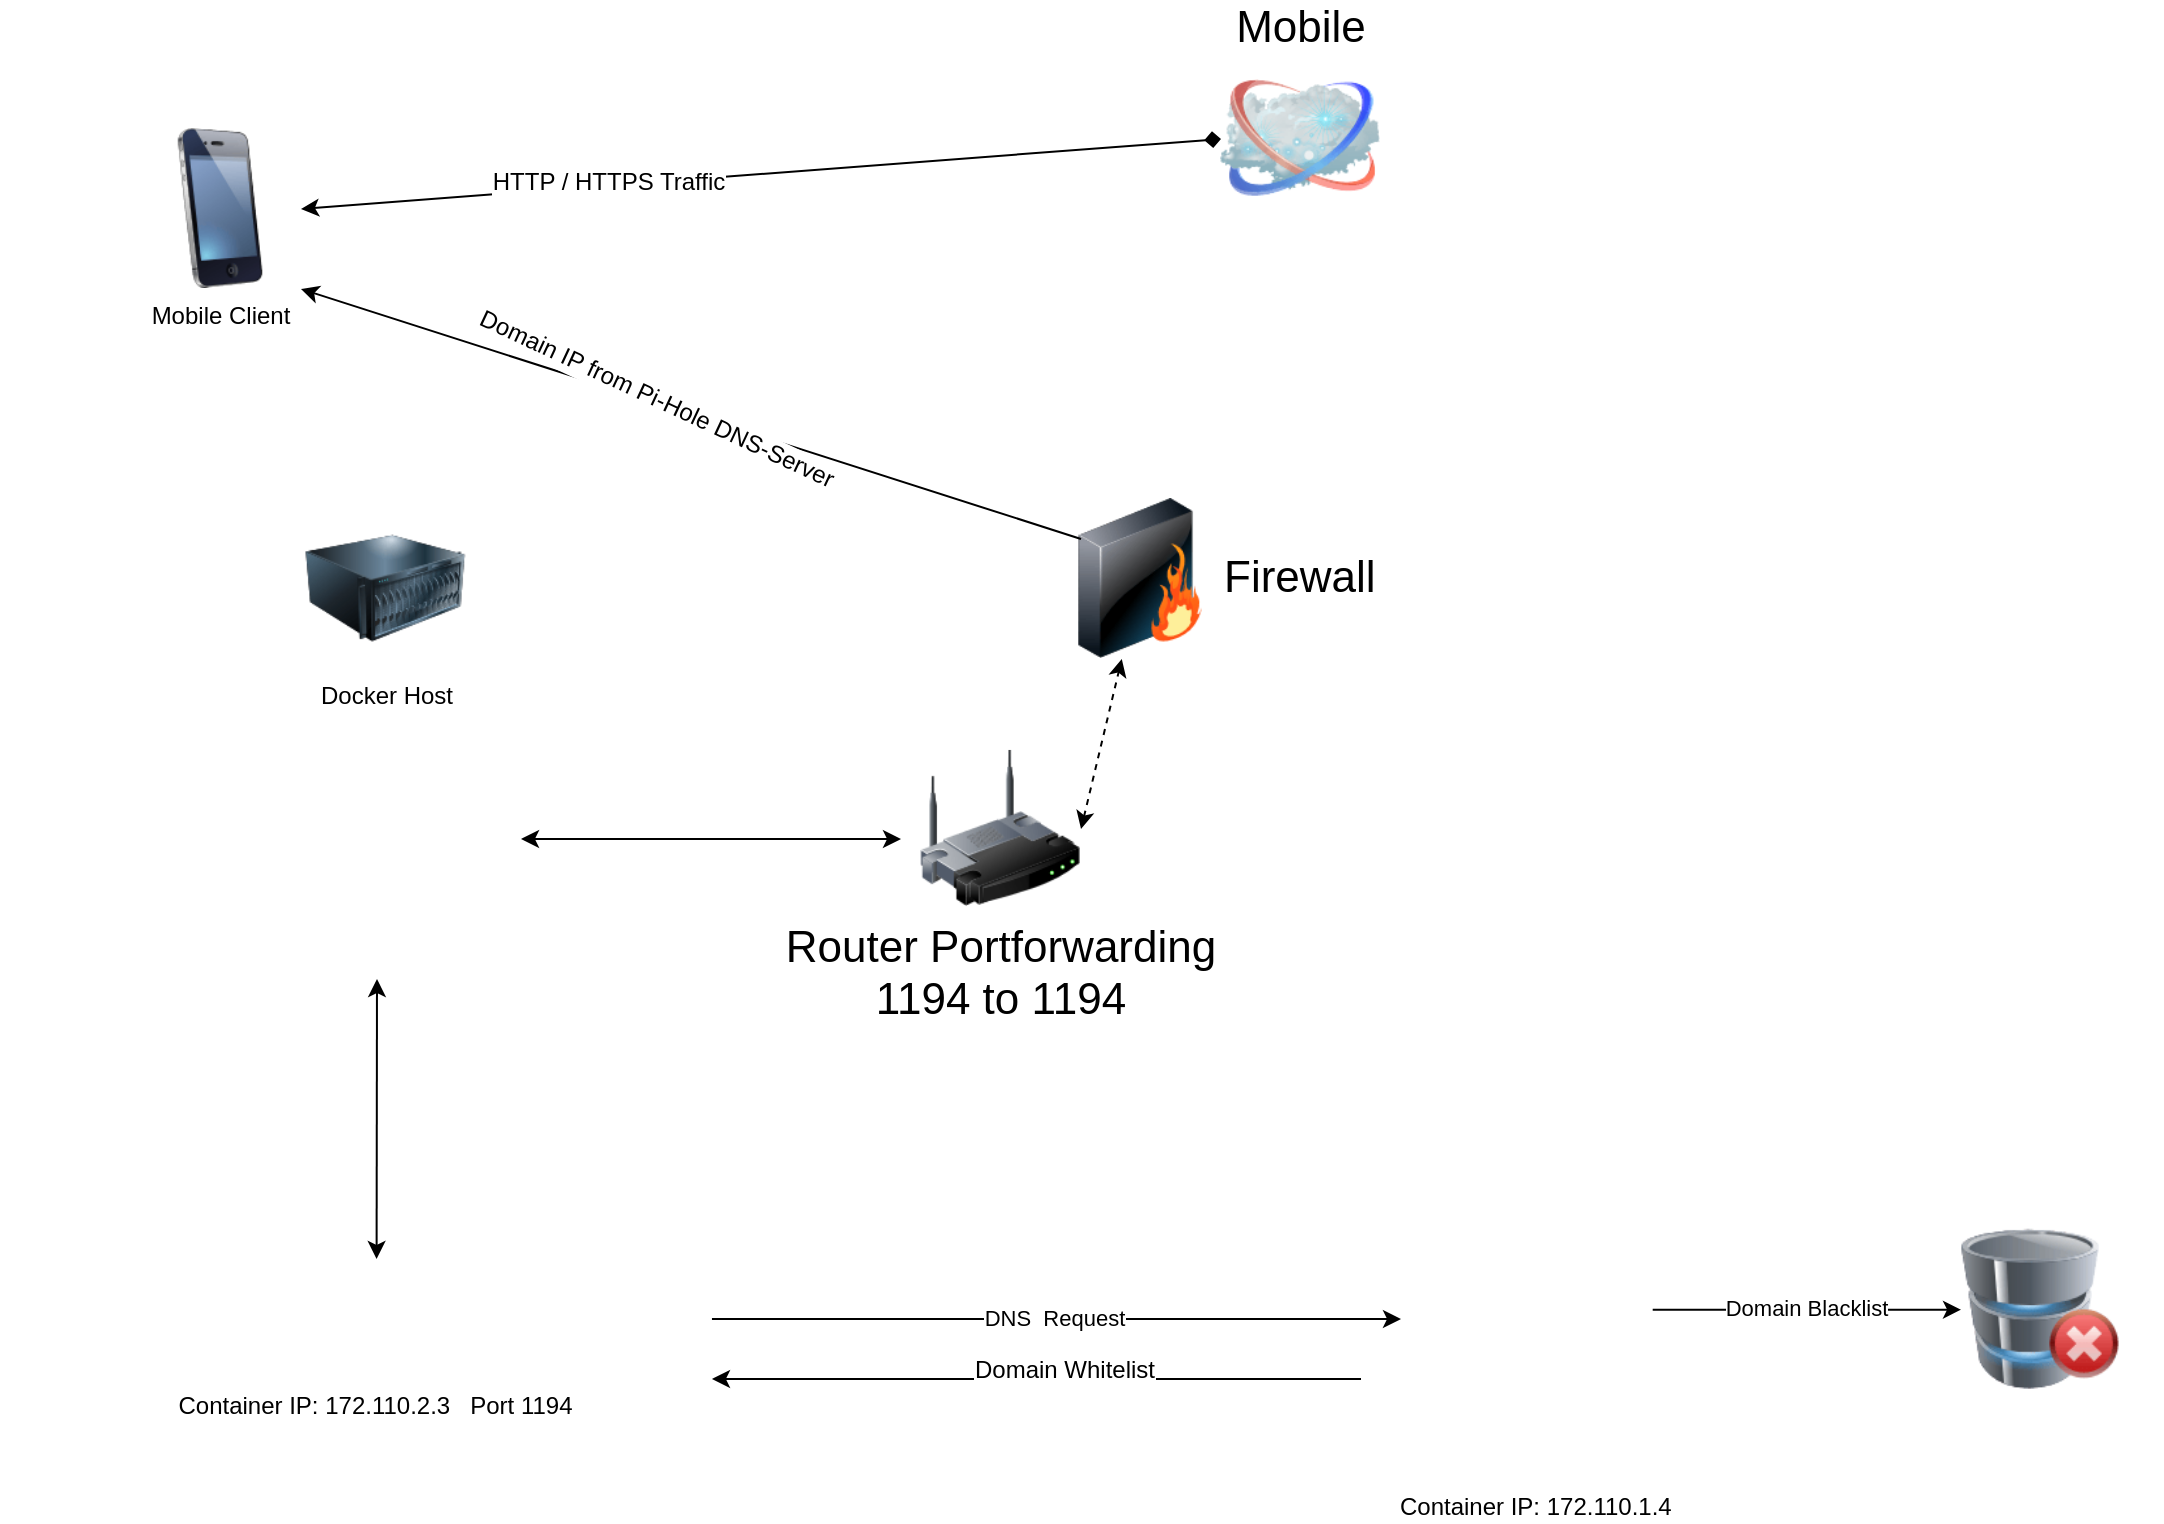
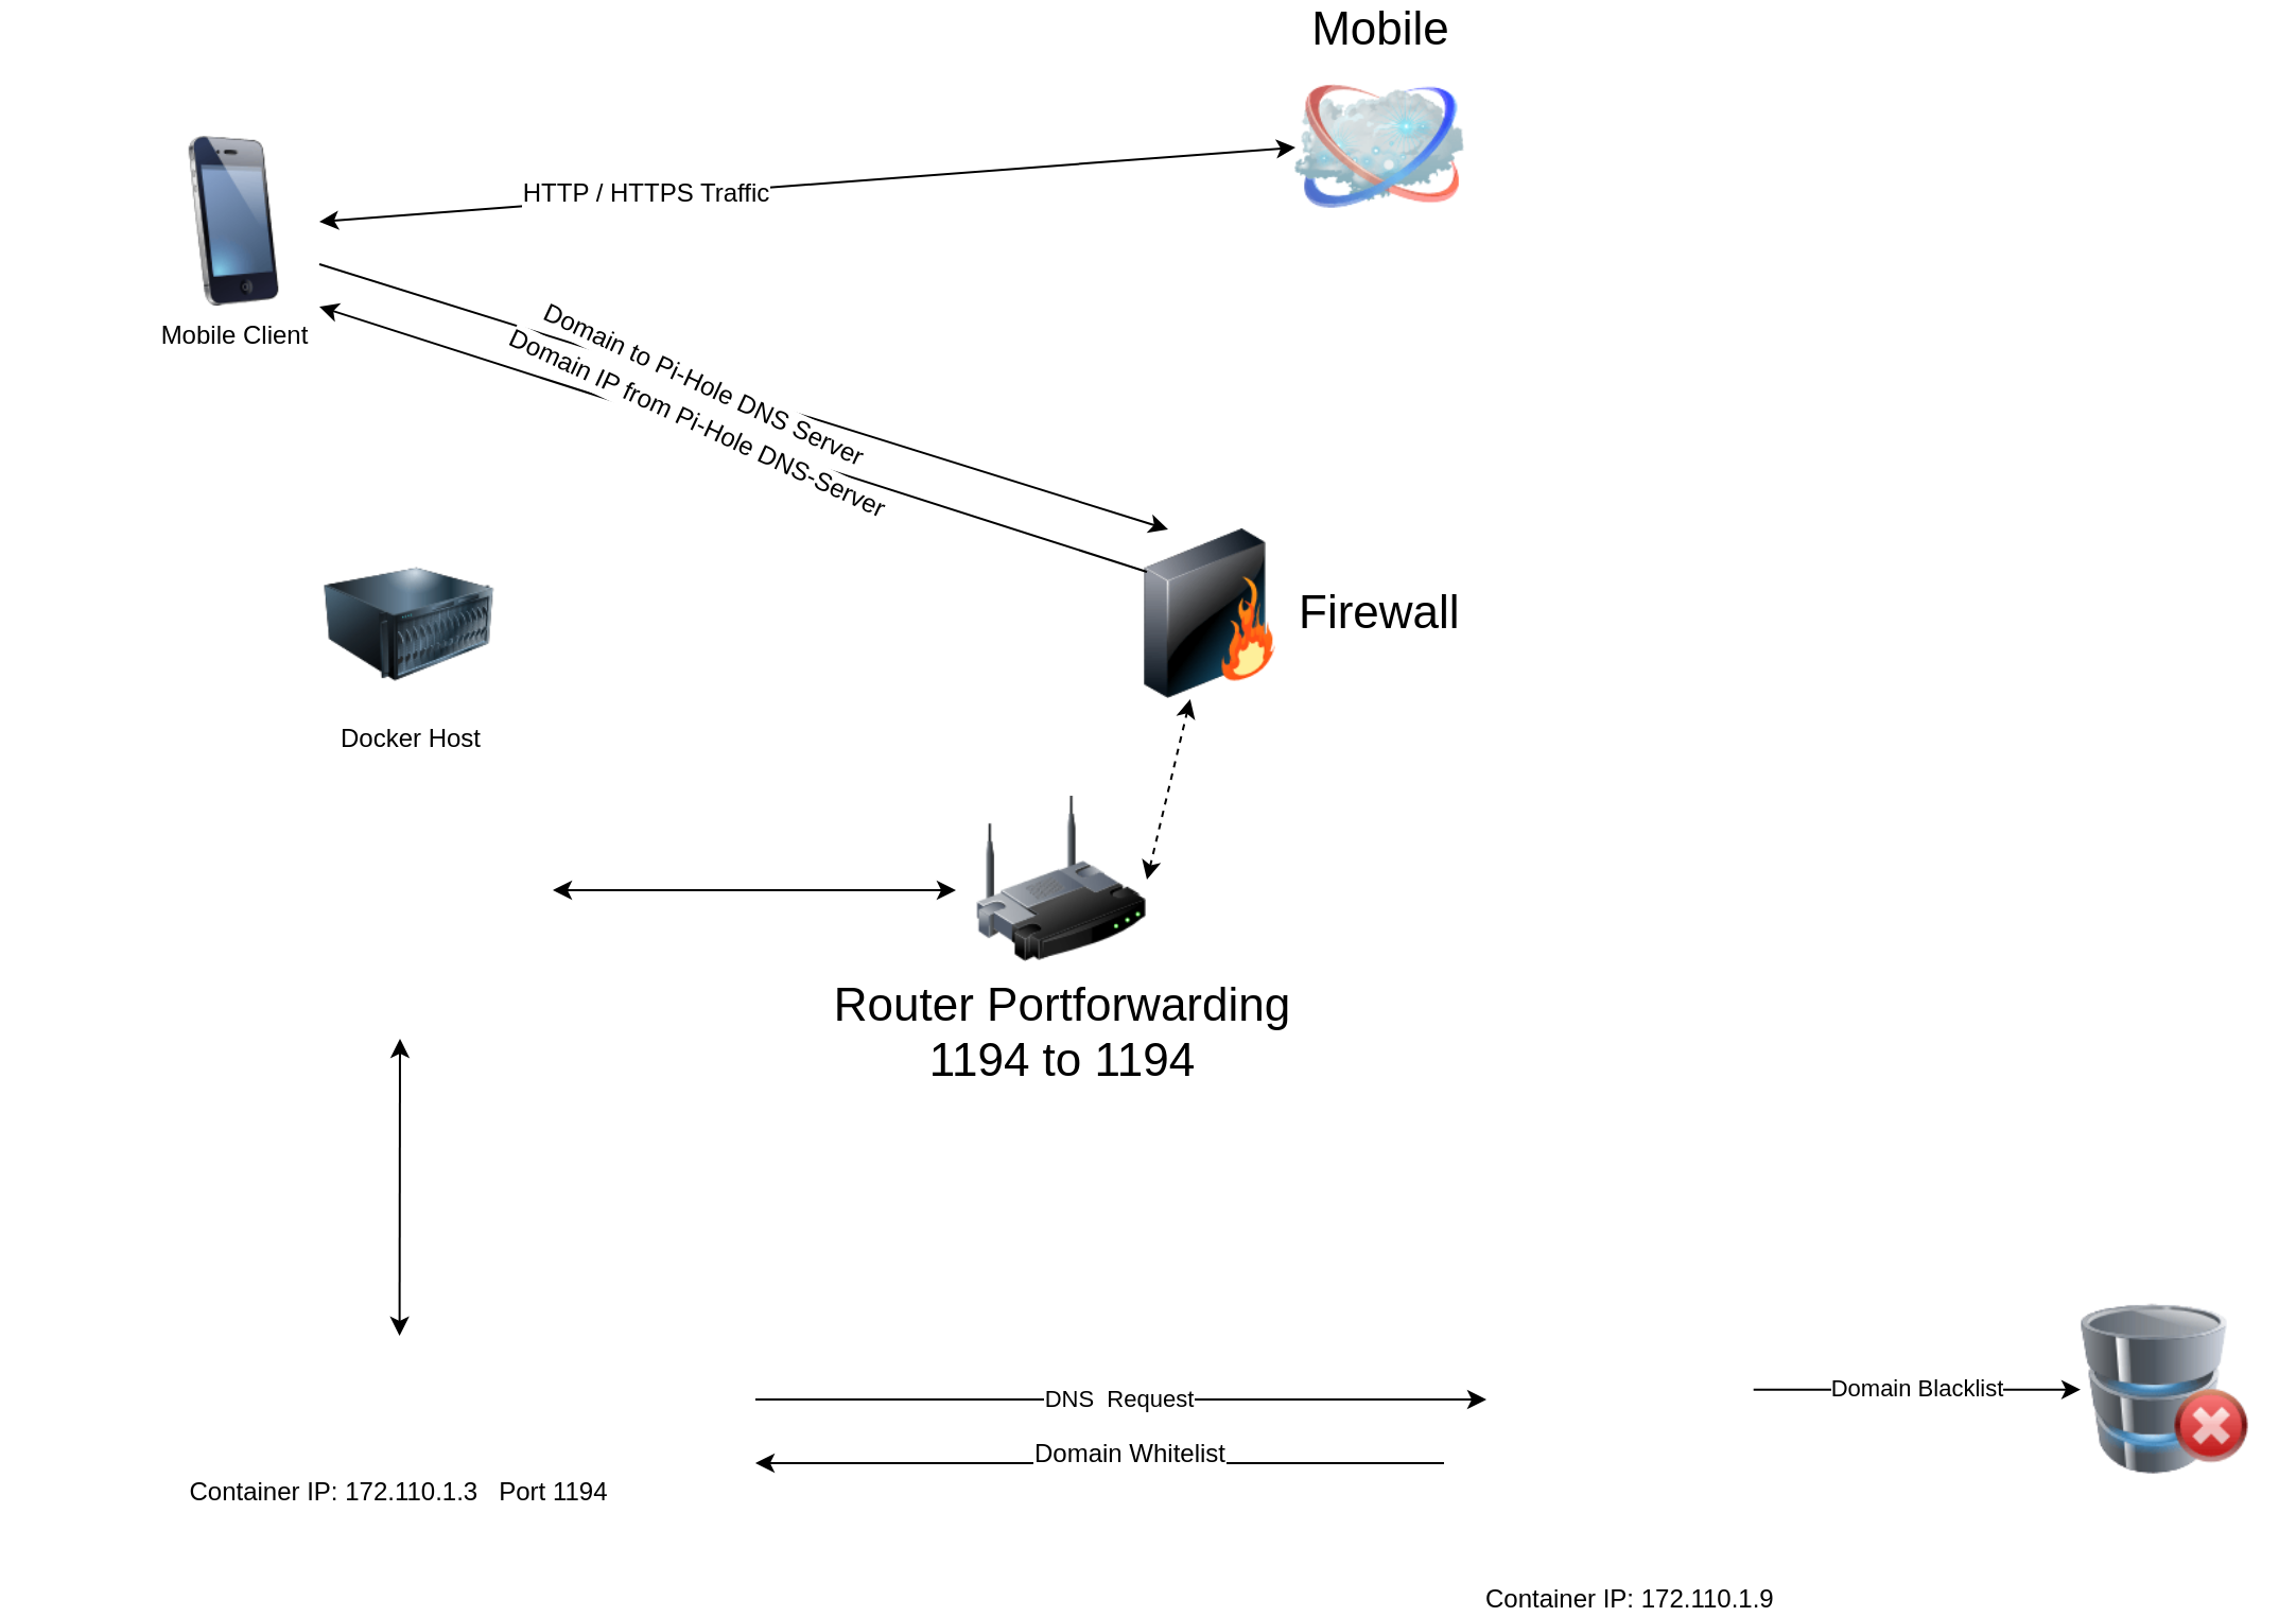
- <mxCell id="15" value="" style="endArrow=diamond;startArrow=classic;html=1;entryX=0;entryY=0.5;entryDx=0;entryDy=0;exitX=1;exitY=0.5;exitDx=0;exitDy=0;" edge="1" parent="1" source="5" target="3"><mxGeometry width="50" height="50" relative="1" as="geometry"><mxPoint x="160" y="90" as="sourcePoint" /><mxPoint x="210" y="40" as="targetPoint" /></mxGeometry></mxCell>
+ <mxCell id="15" value="" style="endArrow=classic;startArrow=classic;html=1;entryX=0;entryY=0.5;entryDx=0;entryDy=0;exitX=1;exitY=0.5;exitDx=0;exitDy=0;" edge="1" parent="1" source="5" target="3"><mxGeometry width="50" height="50" relative="1" as="geometry"><mxPoint x="160" y="90" as="sourcePoint" /><mxPoint x="210" y="40" as="targetPoint" /></mxGeometry></mxCell>
+ <mxCell id="17" value="" style="endArrow=classic;html=1;entryX=0.25;entryY=0;entryDx=0;entryDy=0;exitX=1;exitY=0.75;exitDx=0;exitDy=0;" edge="1" parent="1" source="5" target="4"><mxGeometry width="50" height="50" relative="1" as="geometry"><mxPoint x="190" y="120" as="sourcePoint" /><mxPoint x="240" y="70" as="targetPoint" /></mxGeometry></mxCell>
+ <mxCell id="18" value="Domain to Pi-Hole DNS Server" style="text;html=1;align=center;verticalAlign=middle;resizable=0;points=[];labelBackgroundColor=#ffffff;rotation=25;" vertex="1" connectable="0" parent="17"><mxGeometry x="-0.24" y="-1" relative="1" as="geometry"><mxPoint x="29.13" y="8.31" as="offset" /></mxGeometry></mxCell>
- <mxCell id="6" value="Container IP: 172.110.2.3   Port 1194&#10;" style="shape=image;verticalLabelPosition=bottom;labelBackgroundColor=#ffffff;verticalAlign=top;aspect=fixed;imageAspect=0;image=https://upload.wikimedia.org/wikipedia/commons/8/88/Ovpntech_logo-s_REVISED.png;" vertex="1" parent="1"><mxGeometry x="20" y="620" width="335.48" height="60" as="geometry" /></mxCell>
+ <mxCell id="6" value="Container IP: 172.110.1.3   Port 1194&#10;" style="shape=image;verticalLabelPosition=bottom;labelBackgroundColor=#ffffff;verticalAlign=top;aspect=fixed;imageAspect=0;image=https://upload.wikimedia.org/wikipedia/commons/8/88/Ovpntech_logo-s_REVISED.png;" vertex="1" parent="1"><mxGeometry x="20" y="620" width="335.48" height="60" as="geometry" /></mxCell>
- <mxCell id="7" value="Container IP: 172.110.1.4" style="shape=image;verticalLabelPosition=bottom;labelBackgroundColor=#ffffff;verticalAlign=top;aspect=fixed;imageAspect=0;image=https://upload.wikimedia.org/wikipedia/en/thumb/1/15/Pi-hole_vector_logo.svg/1200px-Pi-hole_vector_logo.svg.png;" vertex="1" parent="1"><mxGeometry x="710" y="560" width="115.85" height="170.65" as="geometry" /></mxCell>
+ <mxCell id="7" value="Container IP: 172.110.1.9" style="shape=image;verticalLabelPosition=bottom;labelBackgroundColor=#ffffff;verticalAlign=top;aspect=fixed;imageAspect=0;image=https://upload.wikimedia.org/wikipedia/en/thumb/1/15/Pi-hole_vector_logo.svg/1200px-Pi-hole_vector_logo.svg.png;" vertex="1" parent="1"><mxGeometry x="710" y="560" width="115.85" height="170.65" as="geometry" /></mxCell>
